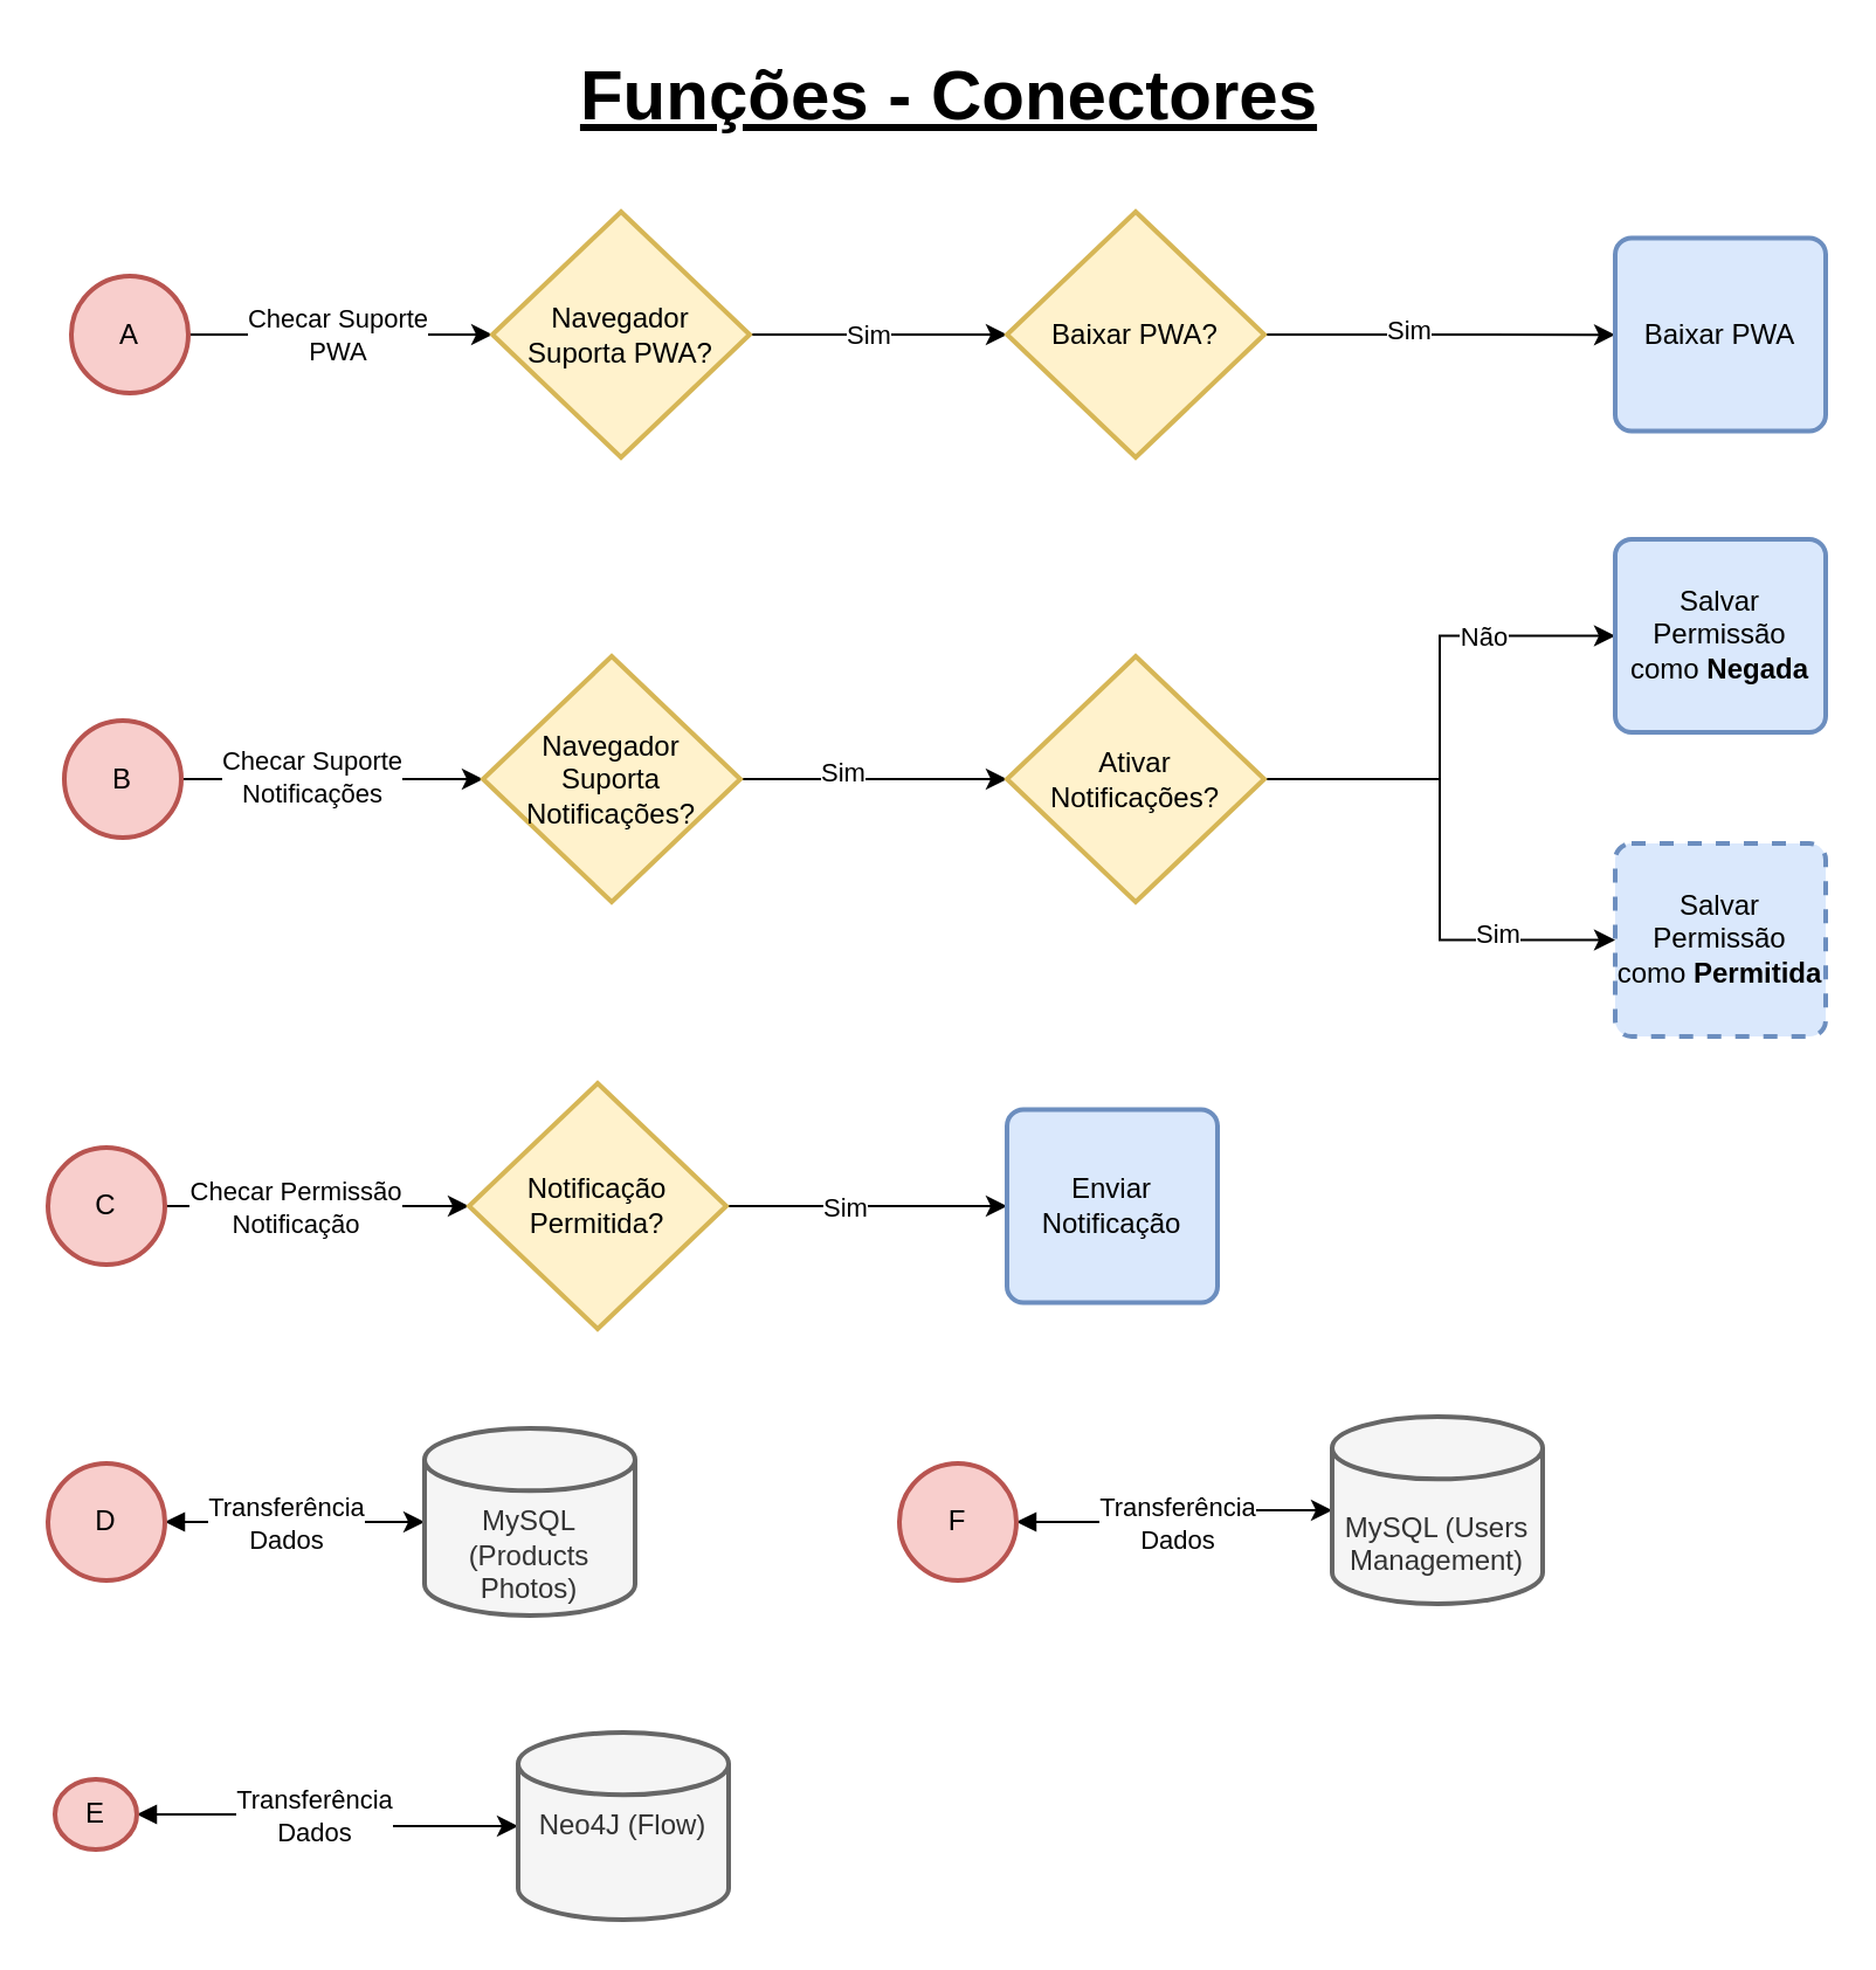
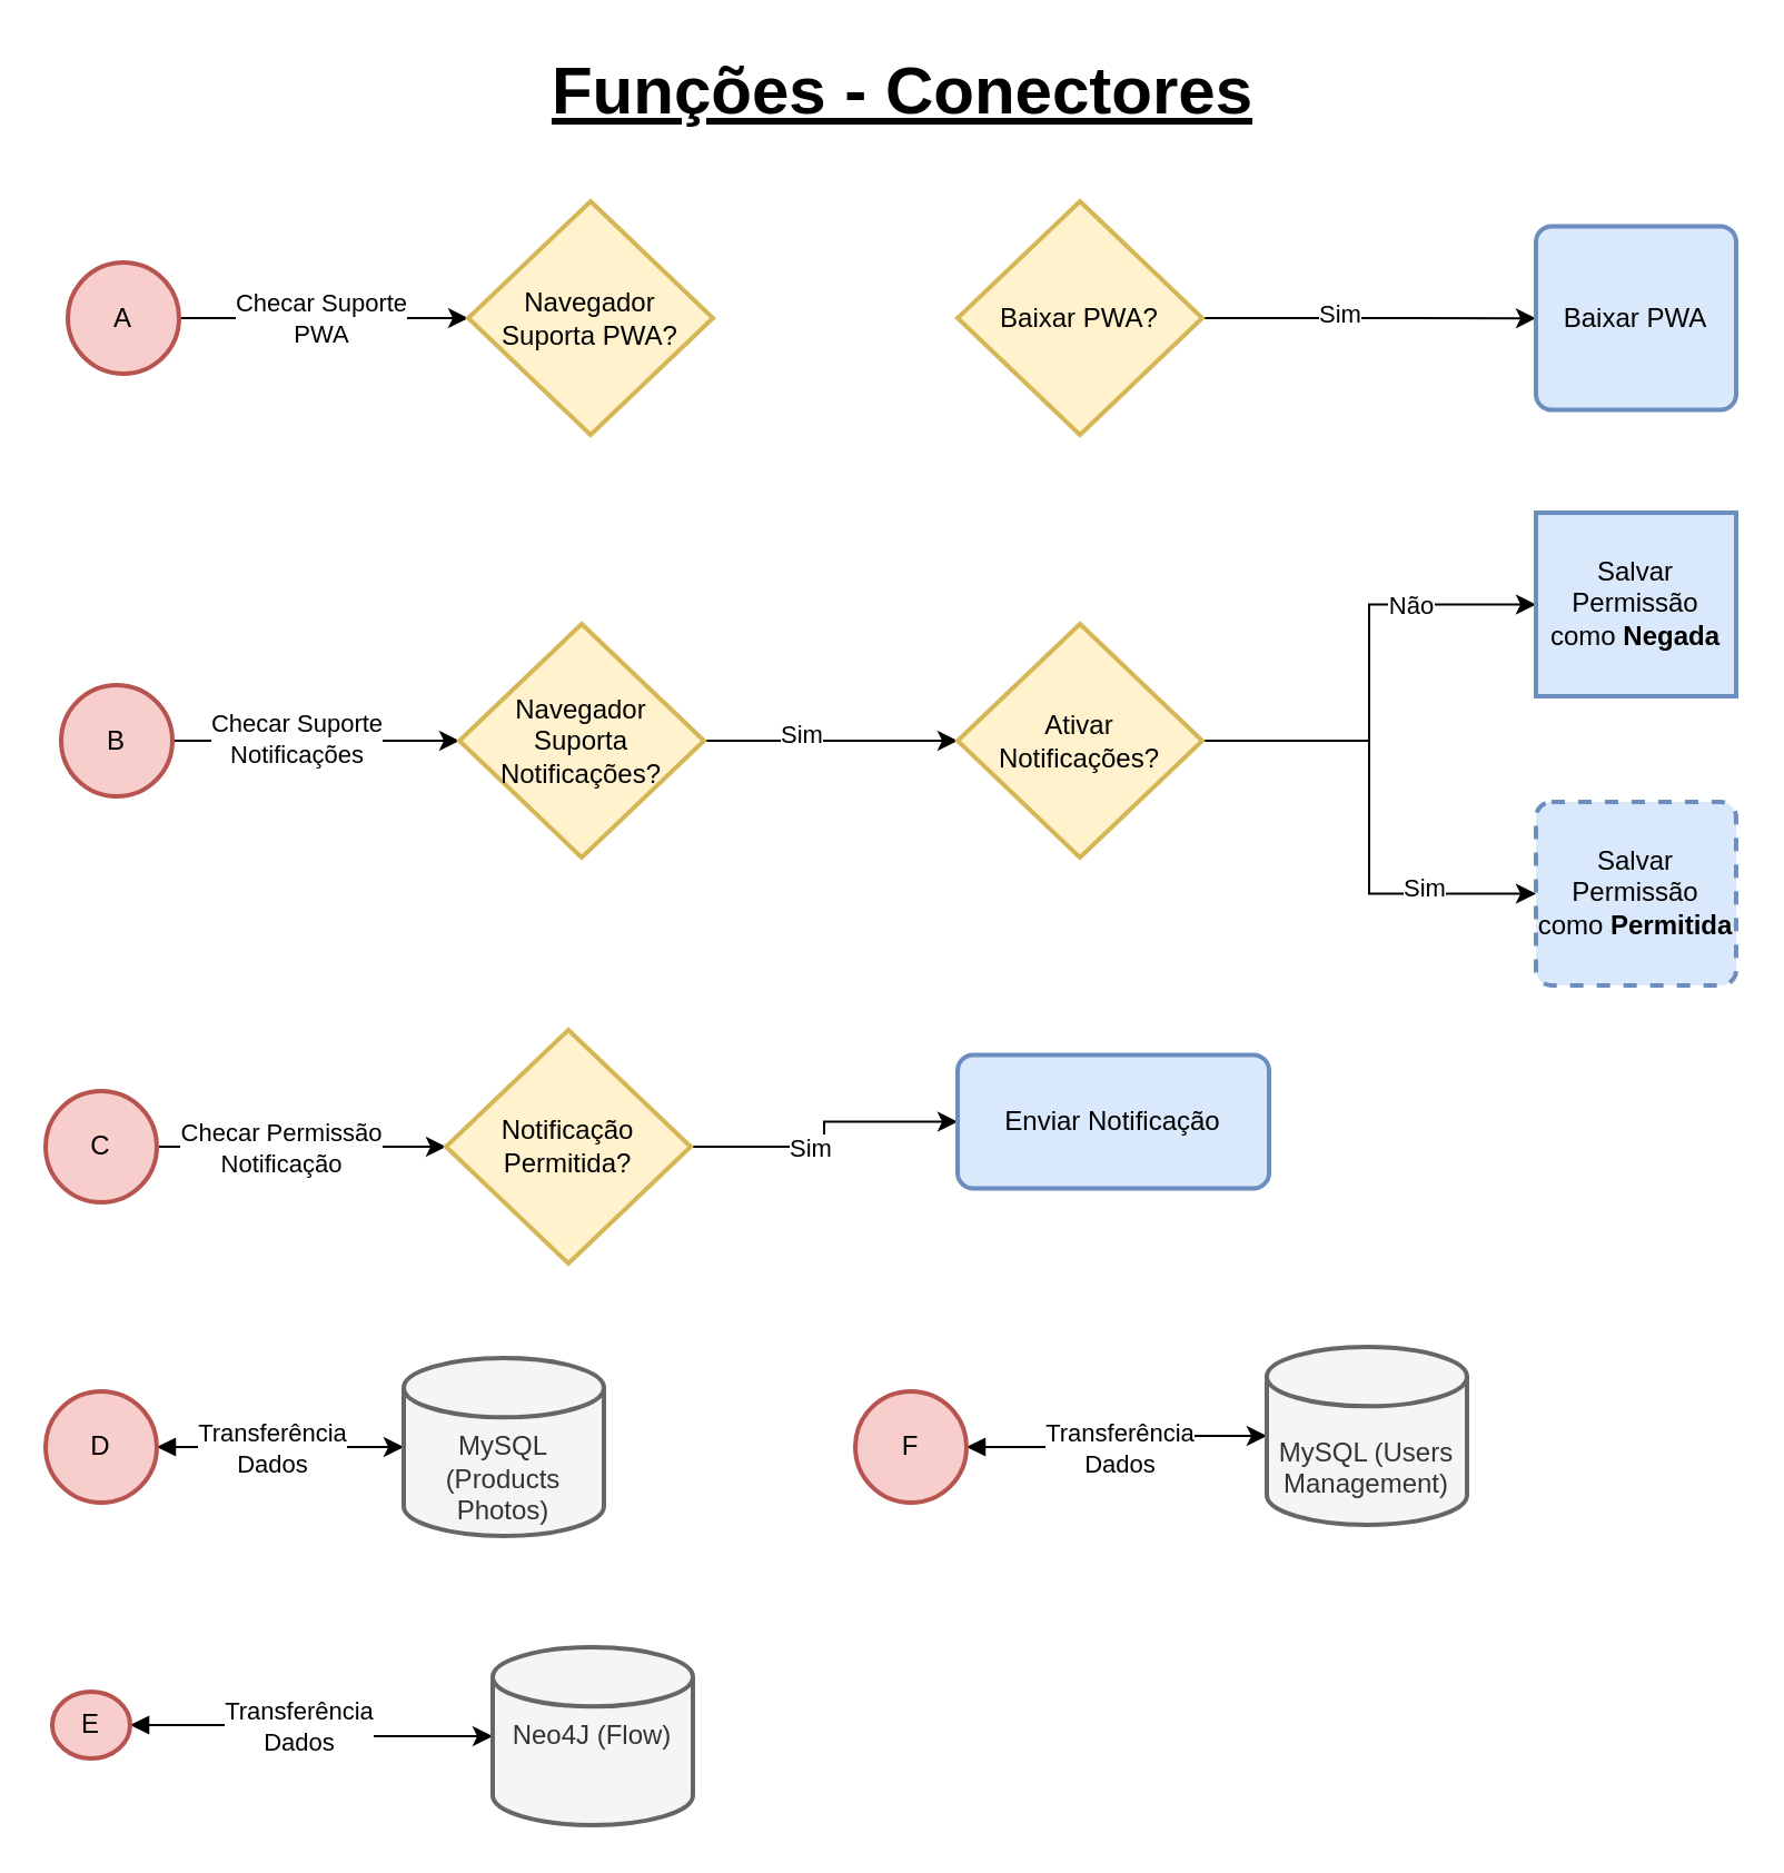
- <mxCell id="21" style="edgeStyle=orthogonalEdgeStyle;rounded=0;orthogonalLoop=1;jettySize=auto;html=1;entryX=0;entryY=0.5;entryDx=0;entryDy=0;entryPerimeter=0;" parent="1" source="23" target="26" edge="1"><mxGeometry relative="1" as="geometry" /></mxCell>
- <mxCell id="22" value="Sim" style="edgeLabel;html=1;align=center;verticalAlign=middle;resizable=0;points=[];" parent="21" vertex="1" connectable="0"><mxGeometry x="-0.345" y="3" relative="1" as="geometry"><mxPoint x="14" y="3" as="offset" /></mxGeometry></mxCell>
- <mxCell id="36" value="Salvar Permissão como &lt;b&gt;Negada&lt;/b&gt;" style="rounded=1;whiteSpace=wrap;html=1;absoluteArcSize=1;arcSize=14;strokeWidth=2;fillColor=#dae8fc;strokeColor=#6c8ebf;" parent="1" vertex="1"><mxGeometry x="690" y="230" width="90" height="82.5" as="geometry" /></mxCell>
+ <mxCell id="36" value="Salvar Permissão como &lt;b&gt;Negada&lt;/b&gt;" style="whiteSpace=wrap;html=1;absoluteArcSize=1;arcSize=14;strokeWidth=2;fillColor=#dae8fc;strokeColor=#6c8ebf;rounded=0;" parent="1" vertex="1"><mxGeometry x="690" y="230" width="90" height="82.5" as="geometry" /></mxCell>
- <mxCell id="44" value="Enviar Notificação" style="rounded=1;whiteSpace=wrap;html=1;absoluteArcSize=1;arcSize=14;strokeWidth=2;fillColor=#dae8fc;strokeColor=#6c8ebf;" vertex="1" parent="1"><mxGeometry x="430" y="473.75" width="90" height="82.5" as="geometry" /></mxCell>
+ <mxCell id="44" value="Enviar Notificação" style="rounded=1;whiteSpace=wrap;html=1;absoluteArcSize=1;arcSize=14;strokeWidth=2;fillColor=#dae8fc;strokeColor=#6c8ebf;" vertex="1" parent="1"><mxGeometry x="430" y="473.75" width="140" height="60" as="geometry" /></mxCell>
